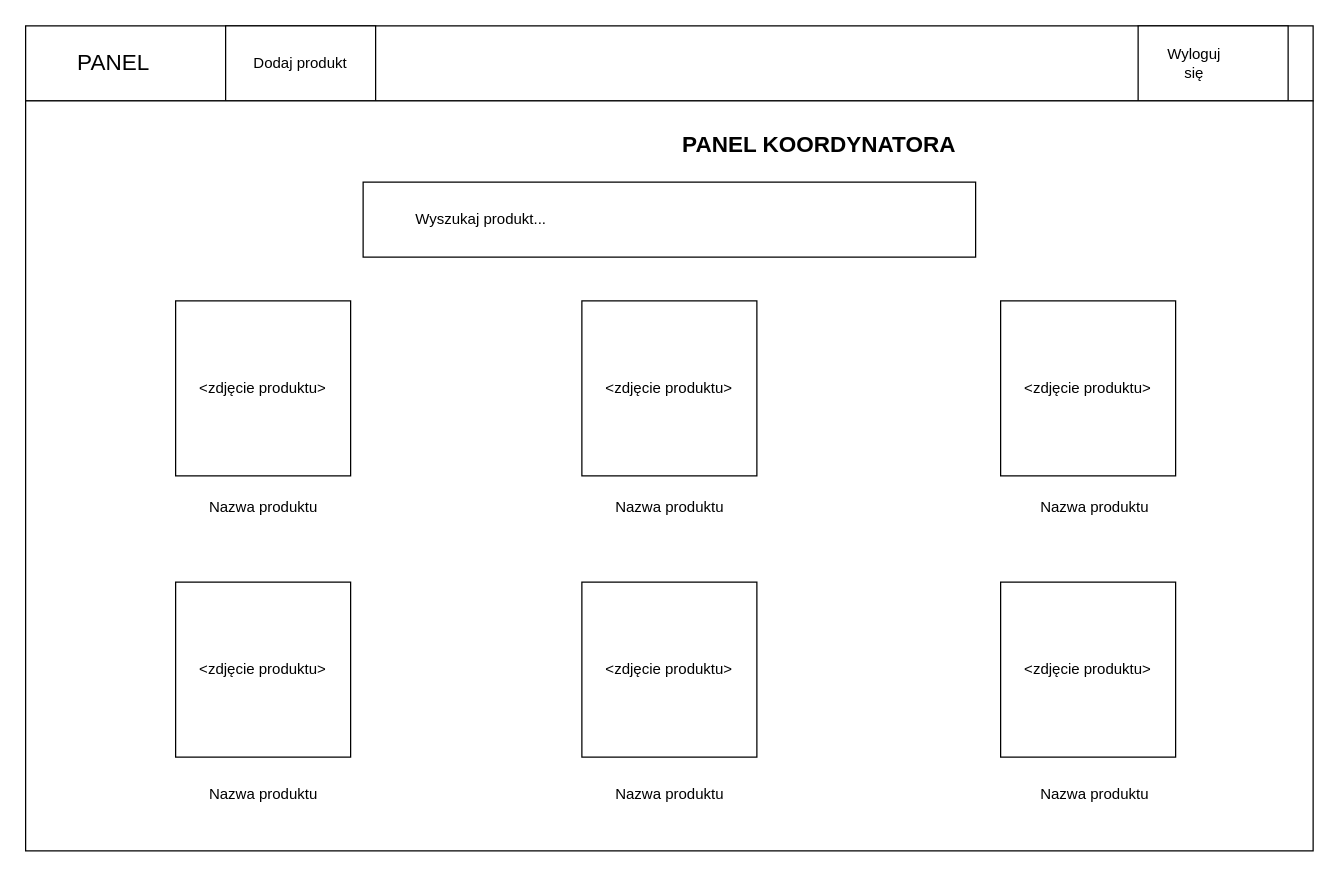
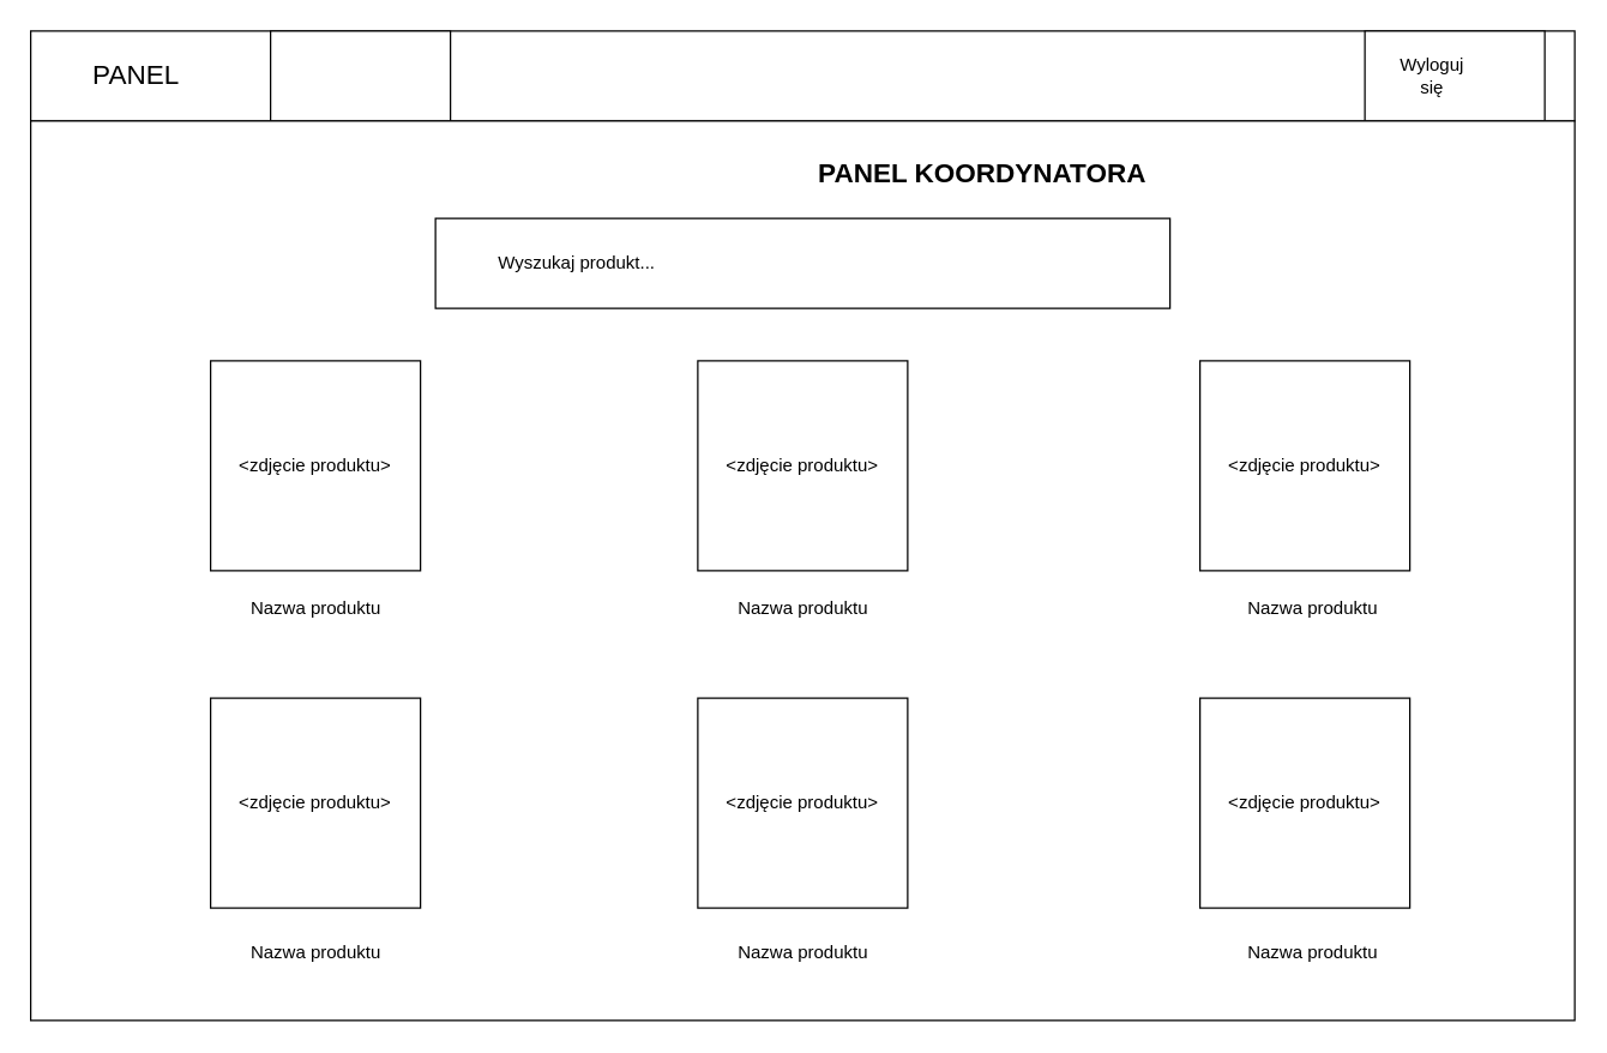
- <mxCell id="4" value="Dodaj produkt" style="text;html=1;align=center;verticalAlign=middle;whiteSpace=wrap;rounded=0;" parent="1" vertex="1"><mxGeometry x="190" y="35" width="100" height="30" as="geometry" /></mxCell>
